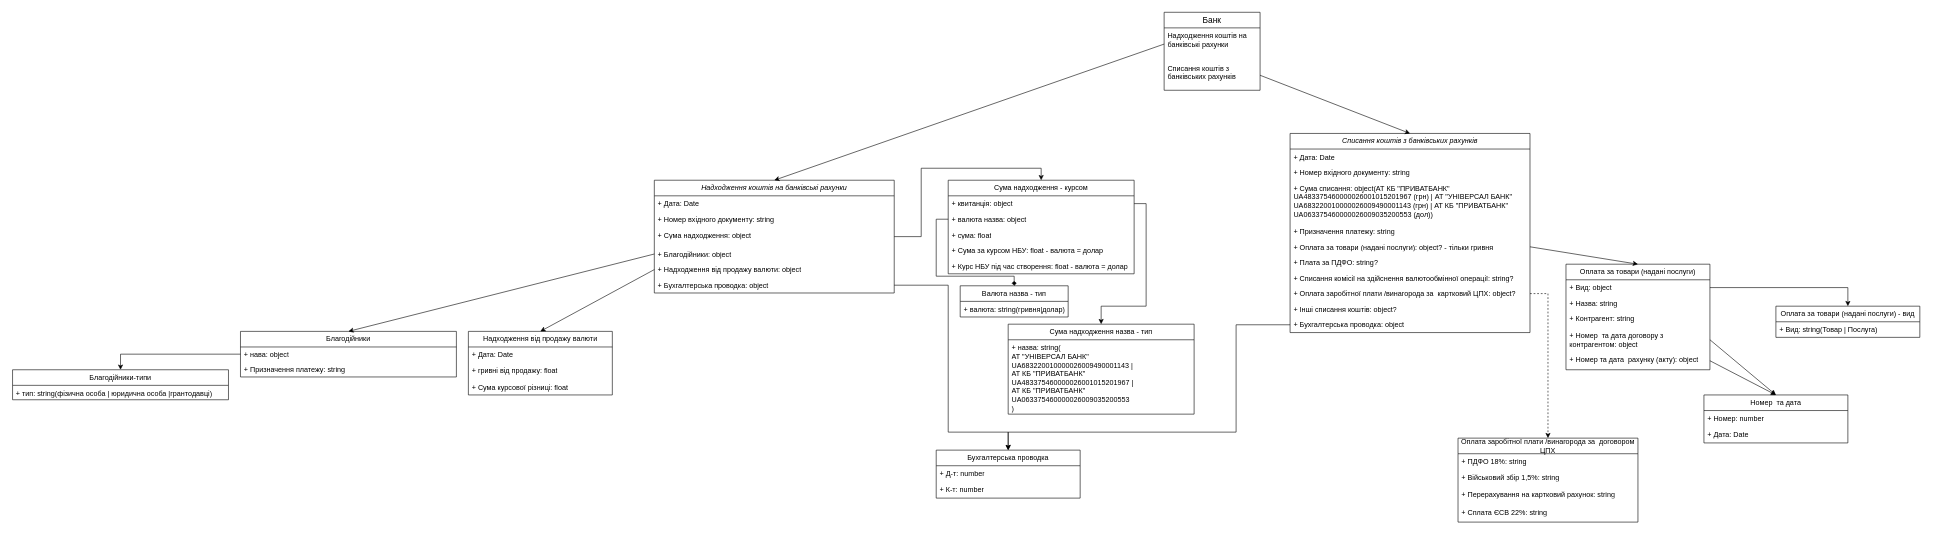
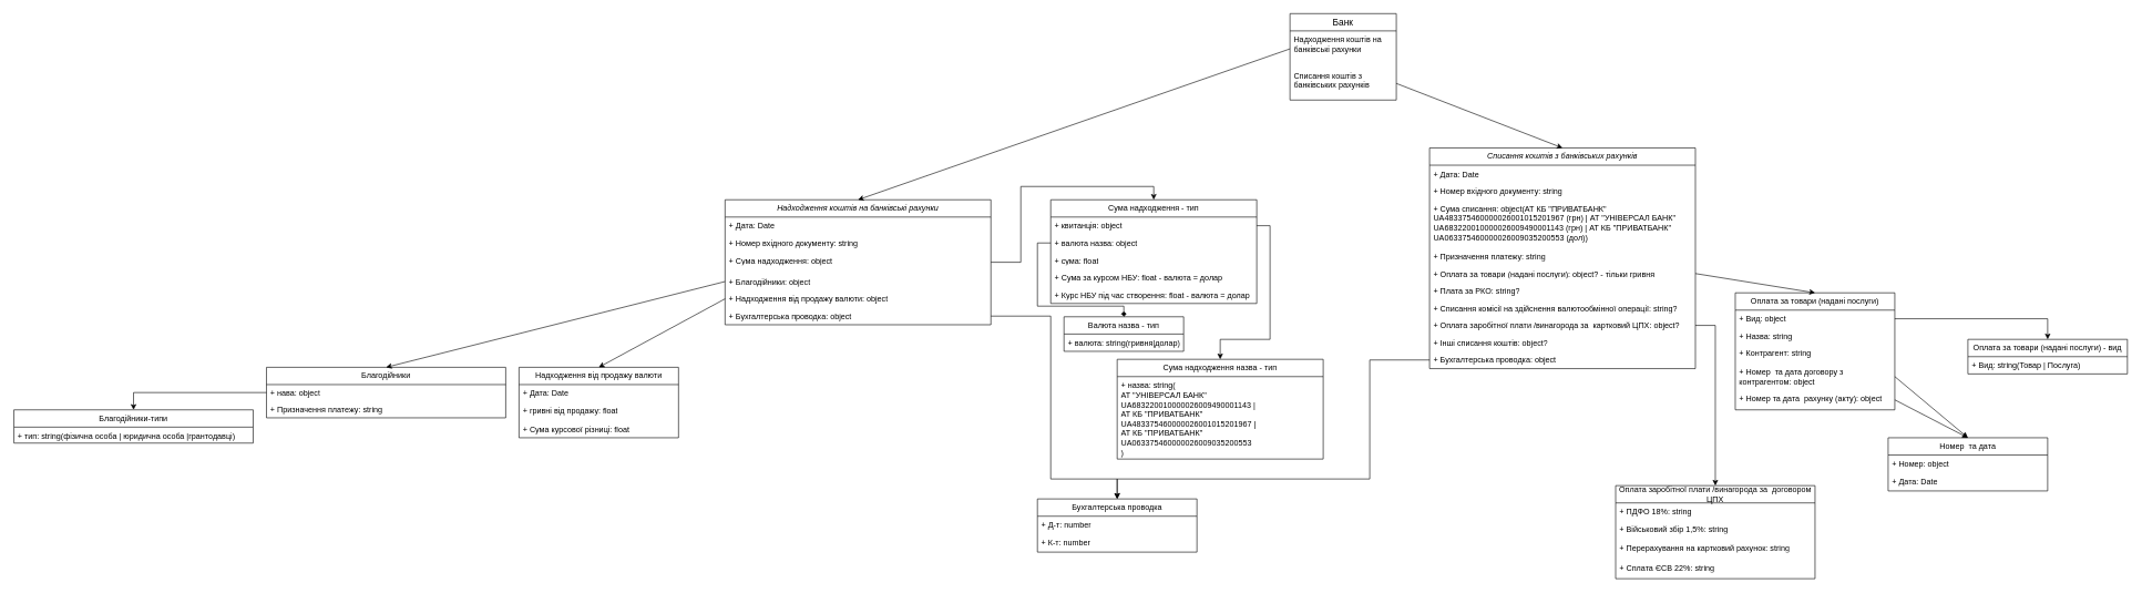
- <mxCell id="63" value="Сума надходження - курсом" style="swimlane;fontStyle=0;childLayout=stackLayout;horizontal=1;startSize=26;fillColor=none;horizontalStack=0;resizeParent=1;resizeParentMax=0;resizeLast=0;collapsible=1;marginBottom=0;whiteSpace=wrap;html=1;" parent="1" vertex="1"><mxGeometry x="1580" y="300" width="310" height="156" as="geometry" /></mxCell>
+ <mxCell id="63" value="Сума надходження - тип" style="swimlane;fontStyle=0;childLayout=stackLayout;horizontal=1;startSize=26;fillColor=none;horizontalStack=0;resizeParent=1;resizeParentMax=0;resizeLast=0;collapsible=1;marginBottom=0;whiteSpace=wrap;html=1;" parent="1" vertex="1"><mxGeometry x="1580" y="300" width="310" height="156" as="geometry" /></mxCell>
- <mxCell id="32" value="+ Плата за ПДФО: string?" style="text;strokeColor=none;fillColor=none;align=left;verticalAlign=top;spacingLeft=4;spacingRight=4;overflow=hidden;rotatable=0;points=[[0,0.5],[1,0.5]];portConstraint=eastwest;whiteSpace=wrap;html=1;" parent="26" vertex="1"><mxGeometry y="202" width="400" height="26" as="geometry" /></mxCell>
+ <mxCell id="32" value="+ Плата за РКО: string?" style="text;strokeColor=none;fillColor=none;align=left;verticalAlign=top;spacingLeft=4;spacingRight=4;overflow=hidden;rotatable=0;points=[[0,0.5],[1,0.5]];portConstraint=eastwest;whiteSpace=wrap;html=1;" parent="26" vertex="1"><mxGeometry y="202" width="400" height="26" as="geometry" /></mxCell>
- <mxCell id="55" style="edgeStyle=orthogonalEdgeStyle;rounded=0;orthogonalLoop=1;jettySize=auto;html=1;entryX=0.5;entryY=0;entryDx=0;entryDy=0;dashed=1;" parent="1" source="34" target="50" edge="1"><mxGeometry relative="1" as="geometry"><Array as="points"><mxPoint x="2580" y="489" /><mxPoint x="2580" y="730" /></Array></mxGeometry></mxCell>
+ <mxCell id="55" style="edgeStyle=orthogonalEdgeStyle;rounded=0;orthogonalLoop=1;jettySize=auto;html=1;entryX=0.5;entryY=0;entryDx=0;entryDy=0;" parent="1" source="34" target="50" edge="1"><mxGeometry relative="1" as="geometry"><Array as="points"><mxPoint x="2580" y="489" /><mxPoint x="2580" y="730" /></Array></mxGeometry></mxCell>
- <mxCell id="47" value="+ Номер: number" style="text;strokeColor=none;fillColor=none;align=left;verticalAlign=top;spacingLeft=4;spacingRight=4;overflow=hidden;rotatable=0;points=[[0,0.5],[1,0.5]];portConstraint=eastwest;whiteSpace=wrap;html=1;" parent="46" vertex="1"><mxGeometry y="26" width="240" height="26" as="geometry" /></mxCell>
+ <mxCell id="47" value="+ Номер: object" style="text;strokeColor=none;fillColor=none;align=left;verticalAlign=top;spacingLeft=4;spacingRight=4;overflow=hidden;rotatable=0;points=[[0,0.5],[1,0.5]];portConstraint=eastwest;whiteSpace=wrap;html=1;" parent="46" vertex="1"><mxGeometry y="26" width="240" height="26" as="geometry" /></mxCell>
